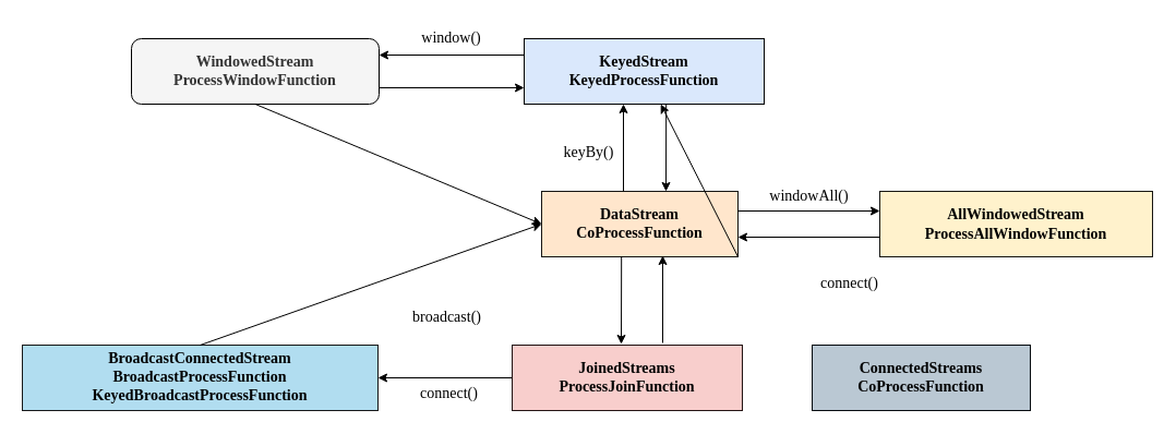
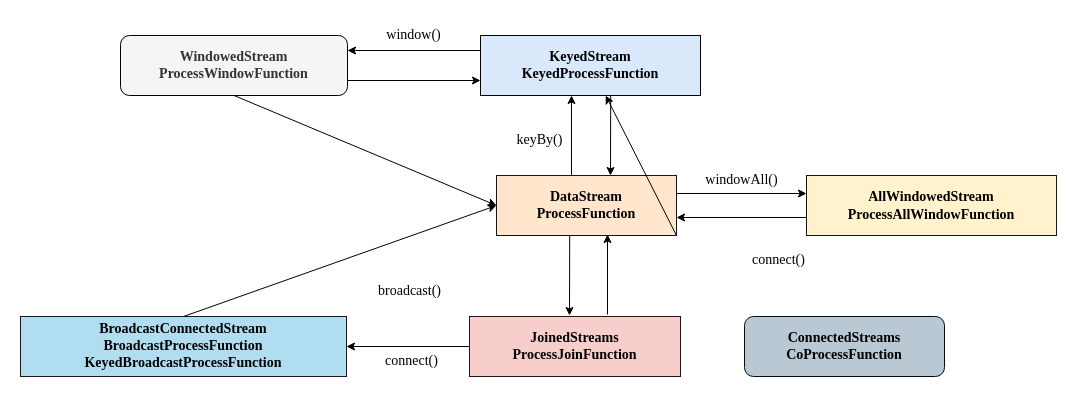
- <mxCell id="2" value="&lt;b&gt;&lt;font style=&quot;font-size: 14px;&quot; face=&quot;Verdana&quot;&gt;DataStream&lt;br&gt;CoProcessFunction&lt;br&gt;&lt;/font&gt;&lt;/b&gt;" style="rounded=0;whiteSpace=wrap;html=1;fillColor=#ffe6cc;strokeColor=#161512;" vertex="1" parent="1"><mxGeometry x="496" y="175" width="180" height="60" as="geometry" /></mxCell>
+ <mxCell id="2" value="&lt;b&gt;&lt;font style=&quot;font-size: 14px;&quot; face=&quot;Verdana&quot;&gt;DataStream&lt;br&gt;ProcessFunction&lt;br&gt;&lt;/font&gt;&lt;/b&gt;" style="rounded=0;whiteSpace=wrap;html=1;fillColor=#ffe6cc;strokeColor=#161512;" vertex="1" parent="1"><mxGeometry x="496" y="175" width="180" height="60" as="geometry" /></mxCell>
- <mxCell id="23" value="&lt;b&gt;&lt;font style=&quot;font-size: 14px;&quot; face=&quot;Verdana&quot;&gt;ConnectedStreams&lt;br&gt;CoProcessFunction&lt;br&gt;&lt;/font&gt;&lt;/b&gt;" style="rounded=0;whiteSpace=wrap;html=1;fillColor=#bac8d3;strokeColor=#060b0f;" vertex="1" parent="1"><mxGeometry x="744" y="316" width="200" height="60" as="geometry" /></mxCell>
+ <mxCell id="23" value="&lt;b&gt;&lt;font style=&quot;font-size: 14px;&quot; face=&quot;Verdana&quot;&gt;ConnectedStreams&lt;br&gt;CoProcessFunction&lt;br&gt;&lt;/font&gt;&lt;/b&gt;" style="whiteSpace=wrap;html=1;fillColor=#bac8d3;strokeColor=#060b0f;rounded=1;" vertex="1" parent="1"><mxGeometry x="744" y="316" width="200" height="60" as="geometry" /></mxCell>
